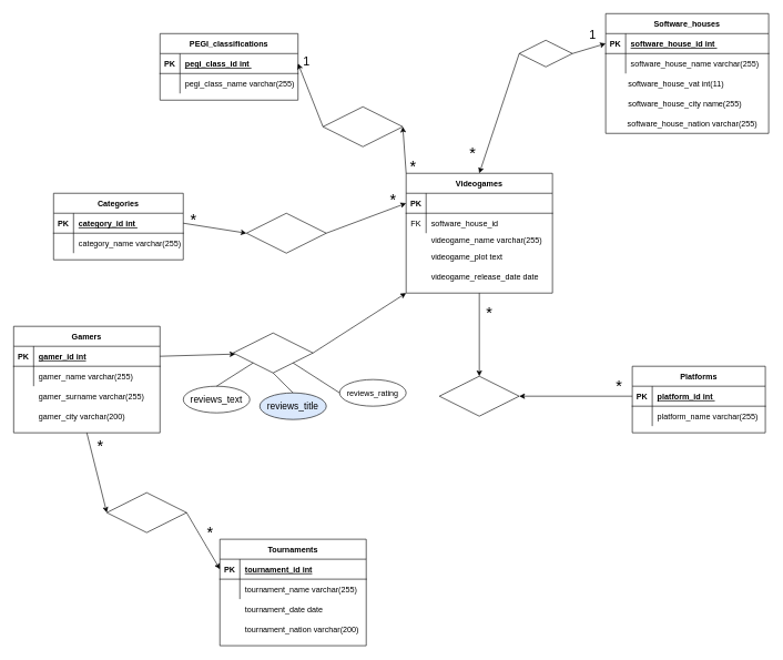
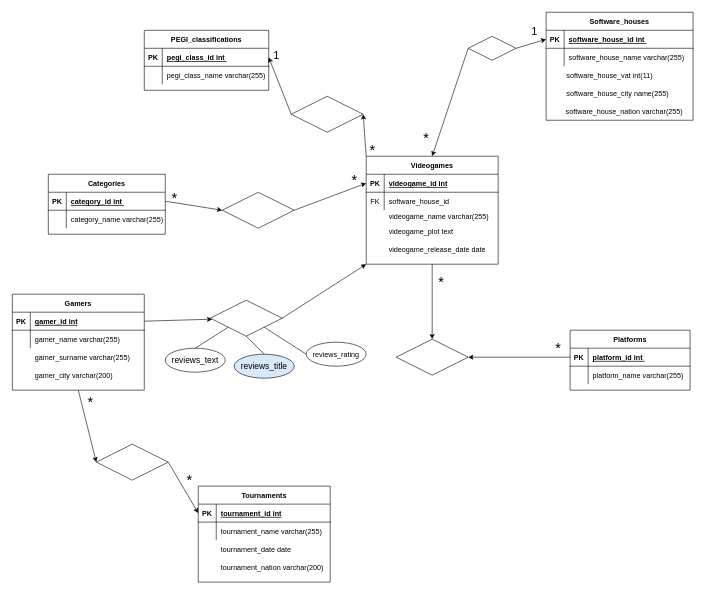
+ <mxCell id="5" value="videogame_id int" style="shape=partialRectangle;overflow=hidden;connectable=0;fillColor=none;top=0;left=0;bottom=0;right=0;align=left;spacingLeft=6;fontStyle=5;" parent="3" vertex="1"><mxGeometry x="30" width="190" height="30" as="geometry"><mxRectangle width="190" height="30" as="alternateBounds" /></mxGeometry></mxCell>
